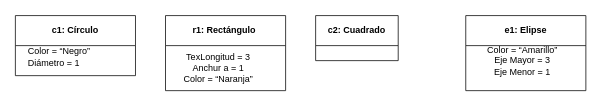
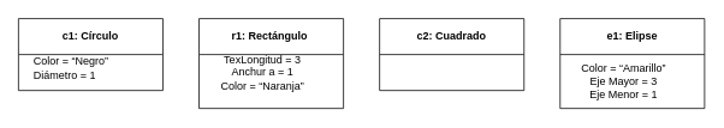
- <mxCell id="4" value="c2: Cuadrado" style="swimlane;whiteSpace=wrap;html=1;startSize=40;" vertex="1" parent="1"><mxGeometry x="420" y="20" width="110" height="60" as="geometry" /></mxCell>
+ <mxCell id="4" value="c2: Cuadrado" style="swimlane;whiteSpace=wrap;html=1;startSize=40;" vertex="1" parent="1"><mxGeometry x="420" y="20" width="160" height="80" as="geometry" /></mxCell>
- <mxCell id="6" value="Color = “Amarillo”&lt;br/&gt;Eje Mayor = 3&lt;br/&gt;Eje Menor = 1" style="text;html=1;align=center;verticalAlign=middle;resizable=0;points=[];autosize=1;strokeColor=none;fillColor=none;" vertex="1" parent="5"><mxGeometry x="15" y="30" width="120" height="60" as="geometry" /></mxCell>
+ <mxCell id="6" value="Color = “Amarillo”&lt;br/&gt;Eje Mayor = 3&lt;br/&gt;Eje Menor = 1" style="text;html=1;align=center;verticalAlign=middle;resizable=0;points=[];autosize=1;strokeColor=none;fillColor=none;" vertex="1" parent="5"><mxGeometry x="10" y="40" width="120" height="60" as="geometry" /></mxCell>
- <mxCell id="8" value="TexLongitud = 3&lt;br/&gt;Anchur a = 1&lt;br/&gt;Color = “Naranja”&lt;br/&gt;" style="text;html=1;align=center;verticalAlign=middle;resizable=0;points=[];autosize=1;strokeColor=none;fillColor=none;" vertex="1" parent="7"><mxGeometry x="10" y="40" width="120" height="60" as="geometry" /></mxCell>
+ <mxCell id="8" value="TexLongitud = 3&lt;br/&gt;Anchur a = 1&lt;br/&gt;Color = “Naranja”&lt;br/&gt;" style="text;html=1;align=center;verticalAlign=middle;resizable=0;points=[];autosize=1;strokeColor=none;fillColor=none;" vertex="1" parent="7"><mxGeometry x="10" y="30" width="120" height="60" as="geometry" /></mxCell>
